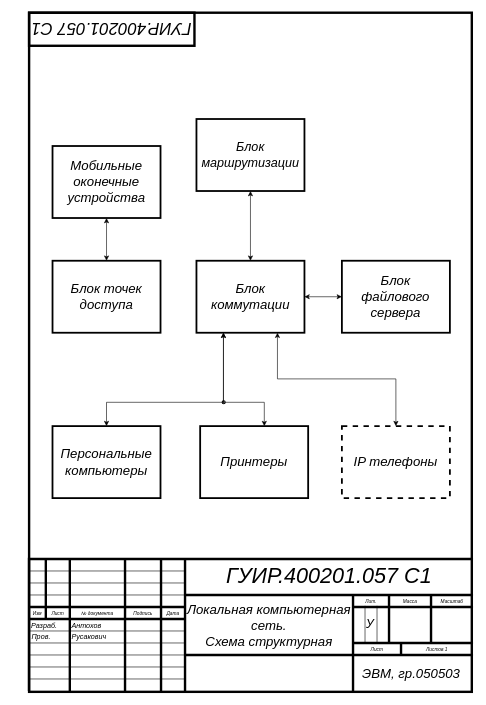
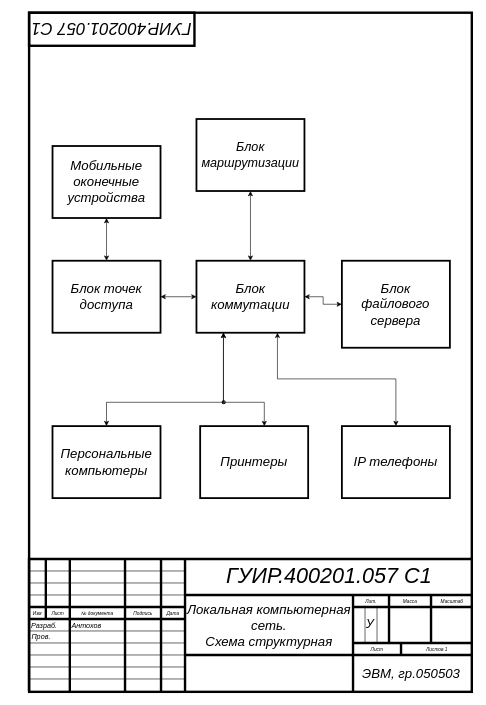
+ <mxCell id="3" style="edgeStyle=orthogonalEdgeStyle;rounded=0;orthogonalLoop=1;jettySize=auto;html=1;entryX=1;entryY=0.5;entryDx=0;entryDy=0;startArrow=classic;startFill=1;" parent="1" source="5" target="7" edge="1"><mxGeometry relative="1" as="geometry" /></mxCell>
- <mxCell id="9" value="Блок &lt;br&gt;файлового сервера" style="rounded=0;whiteSpace=wrap;html=1;fontSize=22;strokeWidth=3;align=center;fontFamily=Arial;fontStyle=2" parent="1" vertex="1"><mxGeometry x="569.318" y="434.07" width="180" height="120" as="geometry" /></mxCell>
+ <mxCell id="9" value="Блок &lt;br&gt;файлового сервера" style="rounded=0;whiteSpace=wrap;html=1;fontSize=22;strokeWidth=3;align=center;fontFamily=Arial;fontStyle=2" parent="1" vertex="1"><mxGeometry x="569.318" y="434.07" width="180" height="145" as="geometry" /></mxCell>
- <mxCell id="68" value="&lt;span style=&quot;font-size: 22px;&quot;&gt;IP телефоны&lt;br&gt;&lt;/span&gt;" style="rounded=0;whiteSpace=wrap;html=1;fontSize=22;strokeWidth=3;align=center;fontFamily=Arial;fontStyle=2;dashed=1;" parent="61" vertex="1"><mxGeometry x="569.32" y="709.662" width="180" height="120" as="geometry" /></mxCell>
+ <mxCell id="68" value="&lt;span style=&quot;font-size: 22px;&quot;&gt;IP телефоны&lt;br&gt;&lt;/span&gt;" style="rounded=0;whiteSpace=wrap;html=1;fontSize=22;strokeWidth=3;align=center;fontFamily=Arial;fontStyle=2" parent="61" vertex="1"><mxGeometry x="569.32" y="709.662" width="180" height="120" as="geometry" /></mxCell>
- <mxCell id="55" value="Русакович" style="verticalAlign=middle;align=left;vsdxID=237;fillColor=none;gradientColor=none;shape=stencil(nZBLDoAgDERP0z3SIyjew0SURgSD+Lu9kMZoXLhwN9O+tukAlrNpJg1SzDH4QW/URgNYgZTkjA4UkwJUgGXng+6DX1zLfmoymdXo17xh5zmRJ6Q42BWCfc2oJfdAr+Yv+AP9Cb7OJ3H/2JG1HNGz/84klThPVCc=);strokeColor=none;spacingTop=-1;spacingBottom=-1;spacingLeft=-1;spacingRight=-1;labelBackgroundColor=none;rounded=0;html=1;whiteSpace=wrap;fontFamily=Arial;fontStyle=2" parent="13" vertex="1"><mxGeometry x="117.88" y="1053.13" width="90" height="16" as="geometry" /></mxCell>
